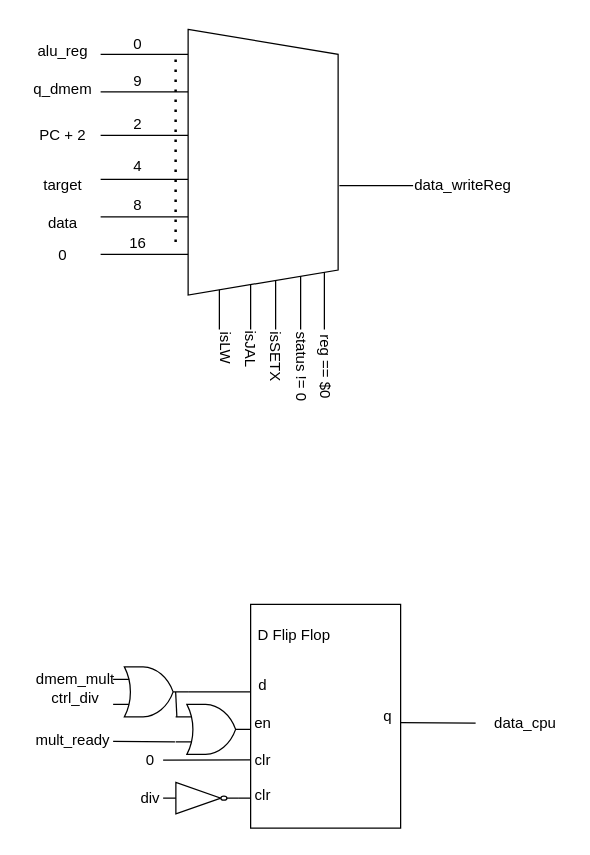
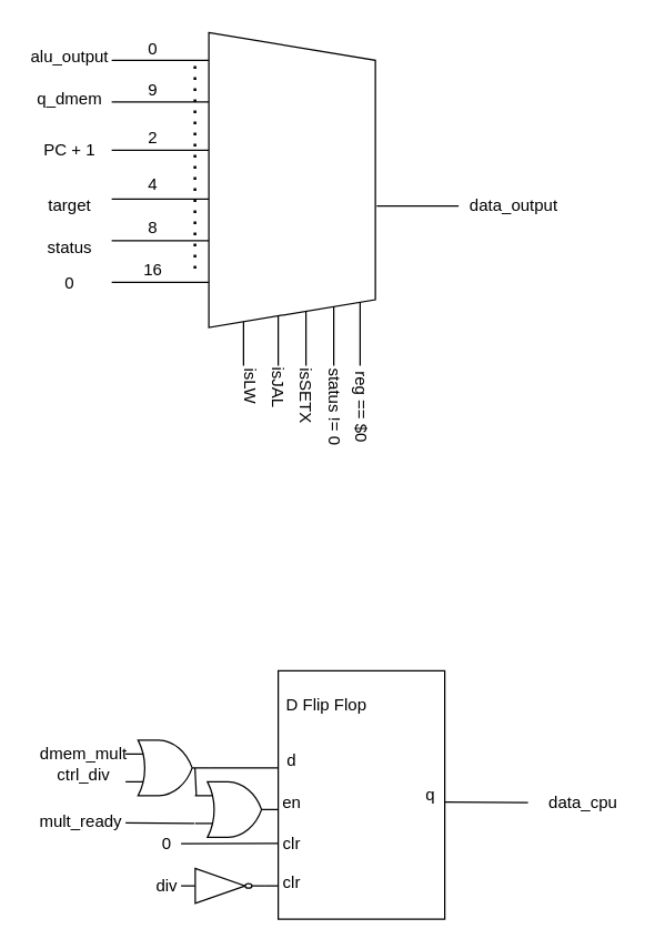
- <mxCell id="20" value="alu_reg" style="text;html=1;align=center;verticalAlign=middle;whiteSpace=wrap;rounded=0;" vertex="1" parent="1"><mxGeometry x="20" y="25.5" width="60" height="30" as="geometry" /></mxCell>
+ <mxCell id="20" value="alu_output" style="text;html=1;align=center;verticalAlign=middle;whiteSpace=wrap;rounded=0;" vertex="1" parent="1"><mxGeometry x="20" y="25.5" width="60" height="30" as="geometry" /></mxCell>
- <mxCell id="22" value="PC + 2" style="text;html=1;align=center;verticalAlign=middle;whiteSpace=wrap;rounded=0;" vertex="1" parent="1"><mxGeometry x="20" y="93" width="60" height="30" as="geometry" /></mxCell>
+ <mxCell id="22" value="PC + 1" style="text;html=1;align=center;verticalAlign=middle;whiteSpace=wrap;rounded=0;" vertex="1" parent="1"><mxGeometry x="20" y="93" width="60" height="30" as="geometry" /></mxCell>
- <mxCell id="28" value="data_writeReg" style="text;html=1;align=center;verticalAlign=middle;whiteSpace=wrap;rounded=0;" vertex="1" parent="1"><mxGeometry x="340" y="133" width="60" height="30" as="geometry" /></mxCell>
+ <mxCell id="28" value="data_output" style="text;html=1;align=center;verticalAlign=middle;whiteSpace=wrap;rounded=0;" vertex="1" parent="1"><mxGeometry x="340" y="133" width="60" height="30" as="geometry" /></mxCell>
- <mxCell id="24" value="data" style="text;html=1;align=center;verticalAlign=middle;whiteSpace=wrap;rounded=0;" vertex="1" parent="1"><mxGeometry x="20" y="163" width="60" height="30" as="geometry" /></mxCell>
+ <mxCell id="24" value="status" style="text;html=1;align=center;verticalAlign=middle;whiteSpace=wrap;rounded=0;" vertex="1" parent="1"><mxGeometry x="20" y="163" width="60" height="30" as="geometry" /></mxCell>
